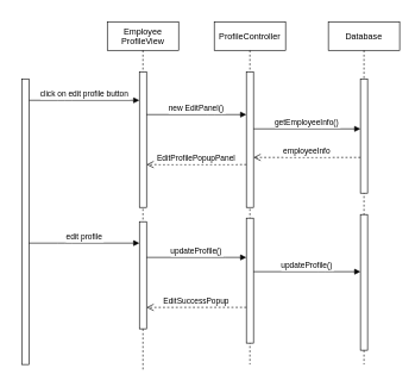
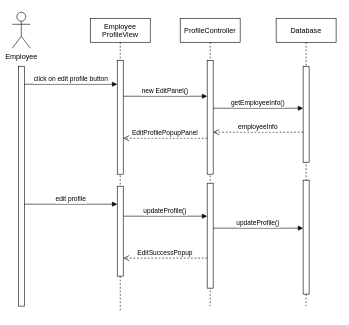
+ <mxCell id="8" value="Employee" style="shape=umlActor;verticalLabelPosition=bottom;verticalAlign=top;html=1;outlineConnect=0;" vertex="1" parent="1"><mxGeometry x="20" y="20" width="30" height="60" as="geometry" /></mxCell>
